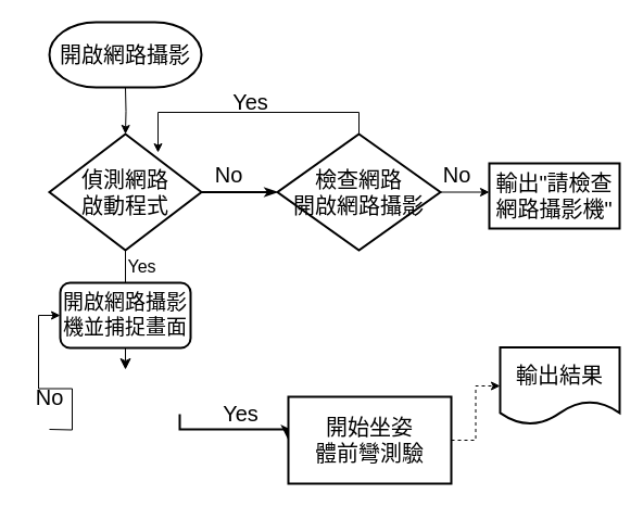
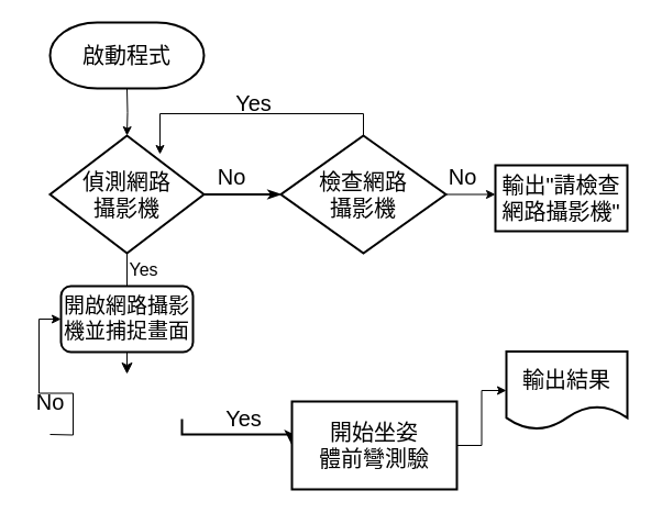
- <mxCell id="15" value="&lt;font style=&quot;font-size: 20px;&quot; face=&quot;Times New Roman&quot;&gt;開啟網路攝影&lt;/font&gt;" style="strokeWidth=2;html=1;shape=mxgraph.flowchart.terminator;whiteSpace=wrap;" vertex="1" parent="1"><mxGeometry x="45" y="20" width="140" height="60" as="geometry" /></mxCell>
+ <mxCell id="15" value="&lt;font style=&quot;font-size: 20px;&quot; face=&quot;Times New Roman&quot;&gt;啟動程式&lt;/font&gt;" style="strokeWidth=2;html=1;shape=mxgraph.flowchart.terminator;whiteSpace=wrap;" vertex="1" parent="1"><mxGeometry x="45" y="20" width="140" height="60" as="geometry" /></mxCell>
- <mxCell id="7" value="&lt;font style=&quot;font-size: 20px;&quot; face=&quot;Times New Roman&quot;&gt;偵測網路&lt;br&gt;啟動程式&lt;/font&gt;" style="rhombus;whiteSpace=wrap;html=1;strokeWidth=2;" vertex="1" parent="1"><mxGeometry x="45" y="123" width="140" height="107" as="geometry" /></mxCell>
+ <mxCell id="7" value="&lt;font style=&quot;font-size: 20px;&quot; face=&quot;Times New Roman&quot;&gt;偵測網路&lt;br&gt;攝影機&lt;/font&gt;" style="rhombus;whiteSpace=wrap;html=1;strokeWidth=2;" vertex="1" parent="1"><mxGeometry x="45" y="123" width="140" height="107" as="geometry" /></mxCell>
- <mxCell id="19" value="&lt;font face=&quot;Times New Roman&quot; style=&quot;font-size: 20px;&quot;&gt;檢查網路&lt;br&gt;開啟網路攝影&lt;/font&gt;" style="rhombus;whiteSpace=wrap;html=1;strokeWidth=2;" vertex="1" parent="1"><mxGeometry x="255" y="123" width="150" height="107" as="geometry" /></mxCell>
+ <mxCell id="19" value="&lt;font face=&quot;Times New Roman&quot; style=&quot;font-size: 20px;&quot;&gt;檢查網路&lt;br&gt;攝影機&lt;/font&gt;" style="rhombus;whiteSpace=wrap;html=1;strokeWidth=2;" vertex="1" parent="1"><mxGeometry x="255" y="123" width="150" height="107" as="geometry" /></mxCell>
- <mxCell id="13" value="" style="edgeStyle=orthogonalEdgeStyle;rounded=0;orthogonalLoop=1;jettySize=auto;html=1;dashed=1;" edge="1" parent="1" source="14" target="17"><mxGeometry relative="1" as="geometry" /></mxCell>
+ <mxCell id="13" value="" style="edgeStyle=orthogonalEdgeStyle;rounded=0;orthogonalLoop=1;jettySize=auto;html=1;" edge="1" parent="1" source="14" target="17"><mxGeometry relative="1" as="geometry" /></mxCell>
